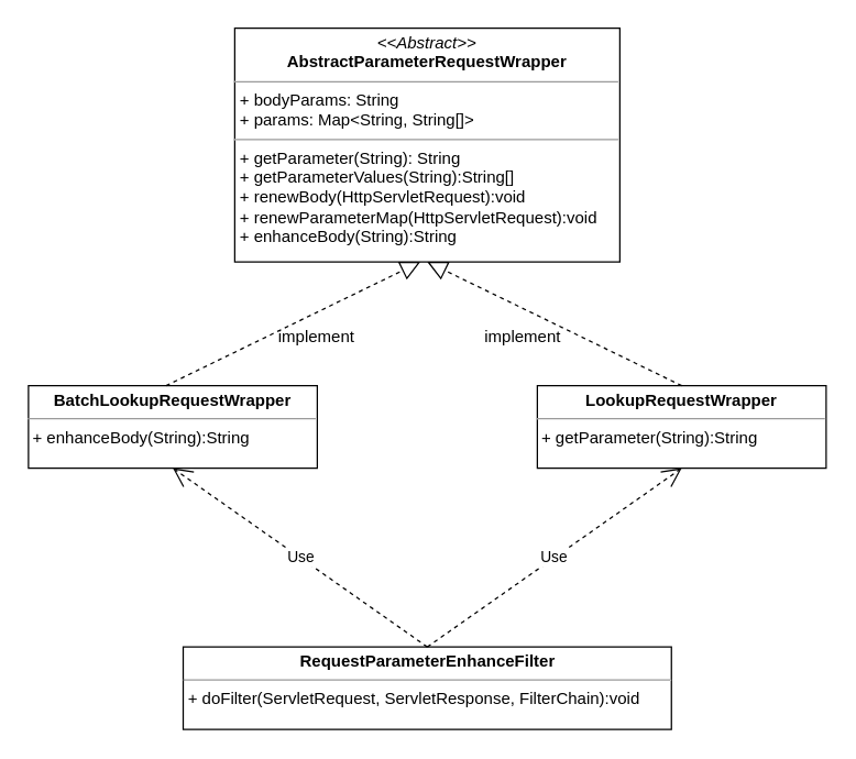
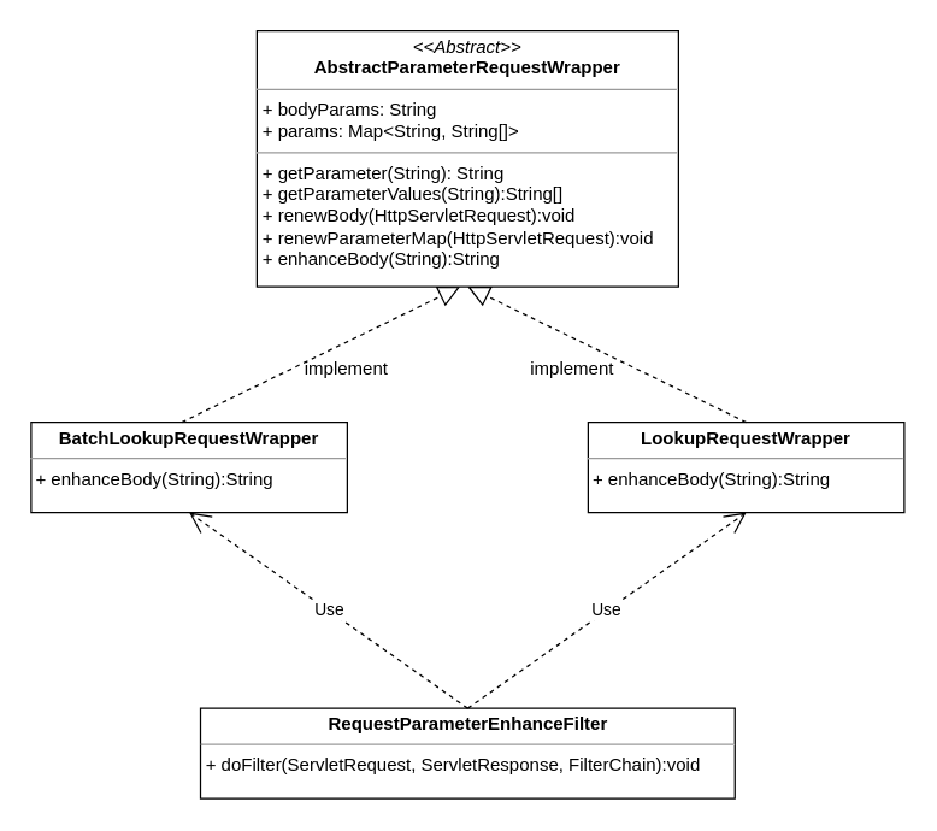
- <mxCell id="4" value="&lt;p style=&quot;margin: 0px ; margin-top: 4px ; text-align: center&quot;&gt;&lt;b&gt;LookupRequestWrapper&lt;/b&gt;&lt;br&gt;&lt;/p&gt;&lt;hr size=&quot;1&quot;&gt;&lt;div style=&quot;height: 2px&quot;&gt;&amp;nbsp;&lt;span&gt;+ getParameter(String):String&lt;/span&gt;&lt;/div&gt;" style="verticalAlign=top;align=left;overflow=fill;fontSize=12;fontFamily=Helvetica;html=1;" vertex="1" parent="1"><mxGeometry x="390" y="280" width="210" height="60" as="geometry" /></mxCell>
+ <mxCell id="4" value="&lt;p style=&quot;margin: 0px ; margin-top: 4px ; text-align: center&quot;&gt;&lt;b&gt;LookupRequestWrapper&lt;/b&gt;&lt;br&gt;&lt;/p&gt;&lt;hr size=&quot;1&quot;&gt;&lt;div style=&quot;height: 2px&quot;&gt;&amp;nbsp;&lt;span&gt;+ enhanceBody(String):String&lt;/span&gt;&lt;/div&gt;" style="verticalAlign=top;align=left;overflow=fill;fontSize=12;fontFamily=Helvetica;html=1;" vertex="1" parent="1"><mxGeometry x="390" y="280" width="210" height="60" as="geometry" /></mxCell>
